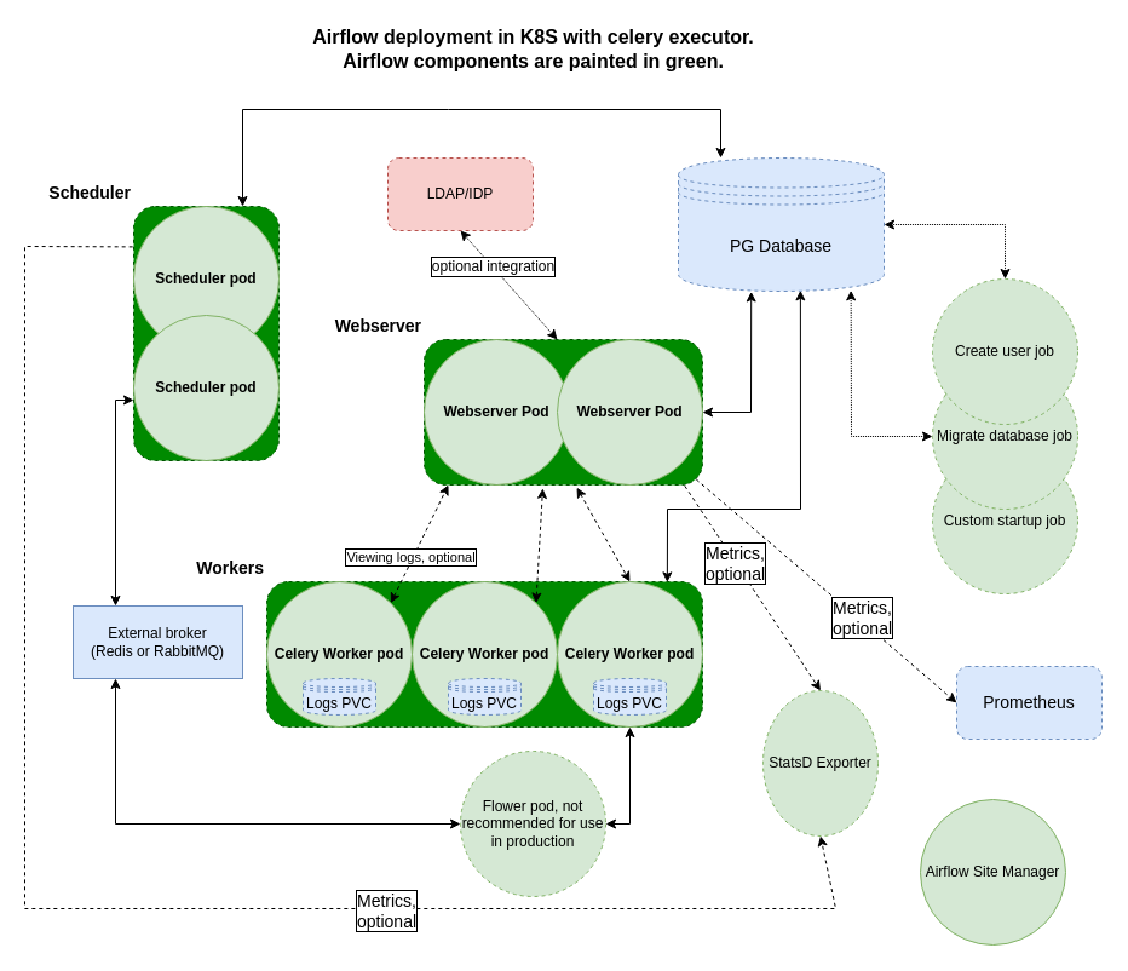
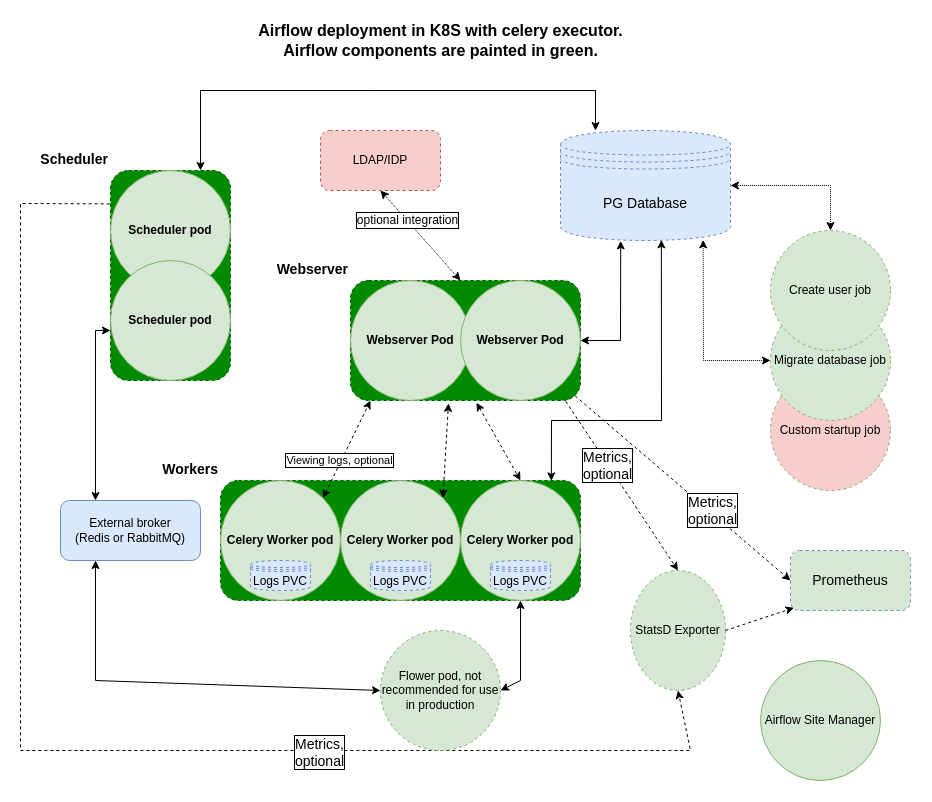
- <mxCell id="20" value="Custom startup job" style="ellipse;whiteSpace=wrap;html=1;aspect=fixed;fontSize=12;fillColor=#d5e8d4;dashed=1;strokeColor=#82b366;" vertex="1" parent="1"><mxGeometry x="770" y="370" width="120" height="120" as="geometry" /></mxCell>
+ <mxCell id="20" value="Custom startup job" style="ellipse;whiteSpace=wrap;html=1;aspect=fixed;fontSize=12;fillColor=#f8cecc;dashed=1;strokeColor=#82b366;" vertex="1" parent="1"><mxGeometry x="770" y="370" width="120" height="120" as="geometry" /></mxCell>
- <mxCell id="3" value="External broker&lt;br&gt;(Redis or RabbitMQ)" style="whiteSpace=wrap;html=1;fillColor=#dae8fc;strokeColor=#6c8ebf;rounded=0;" parent="1" vertex="1"><mxGeometry x="60" y="500" width="140" height="60" as="geometry" /></mxCell>
+ <mxCell id="3" value="External broker&lt;br&gt;(Redis or RabbitMQ)" style="rounded=1;whiteSpace=wrap;html=1;fillColor=#dae8fc;strokeColor=#6c8ebf;" parent="1" vertex="1"><mxGeometry x="60" y="500" width="140" height="60" as="geometry" /></mxCell>
- <mxCell id="29" value="Prometheus" style="rounded=1;whiteSpace=wrap;html=1;shadow=0;dashed=1;fontSize=14;fillColor=#dae8fc;strokeColor=#6c8ebf;" vertex="1" parent="1"><mxGeometry x="790" y="550" width="120" height="60" as="geometry" /></mxCell>
+ <mxCell id="29" value="Prometheus" style="rounded=1;whiteSpace=wrap;html=1;shadow=0;dashed=1;fontSize=14;fillColor=#d5e8d4;strokeColor=#6c8ebf;" vertex="1" parent="1"><mxGeometry x="790" y="550" width="120" height="60" as="geometry" /></mxCell>
+ <mxCell id="30" value="" style="endArrow=classic;html=1;rounded=0;labelBackgroundColor=none;fontSize=14;fontColor=#FFFFFF;exitX=1;exitY=0.5;exitDx=0;exitDy=0;entryX=0.029;entryY=0.955;entryDx=0;entryDy=0;dashed=1;entryPerimeter=0;" edge="1" parent="1" source="27" target="29"><mxGeometry width="50" height="50" relative="1" as="geometry"><mxPoint x="610" y="450" as="sourcePoint" /><mxPoint x="660" y="400" as="targetPoint" /><Array as="points" /></mxGeometry></mxCell>
- <mxCell id="42" value="Flower pod, not recommended for use in production" style="ellipse;whiteSpace=wrap;html=1;aspect=fixed;fontSize=12;fillColor=#d5e8d4;dashed=1;strokeColor=#82b366;" vertex="1" parent="1"><mxGeometry x="380" y="620" width="120" height="120" as="geometry" /></mxCell>
+ <mxCell id="42" value="Flower pod, not recommended for use in production" style="ellipse;whiteSpace=wrap;html=1;aspect=fixed;fontSize=12;fillColor=#d5e8d4;dashed=1;strokeColor=#82b366;" vertex="1" parent="1"><mxGeometry x="380" y="630" width="120" height="120" as="geometry" /></mxCell>
